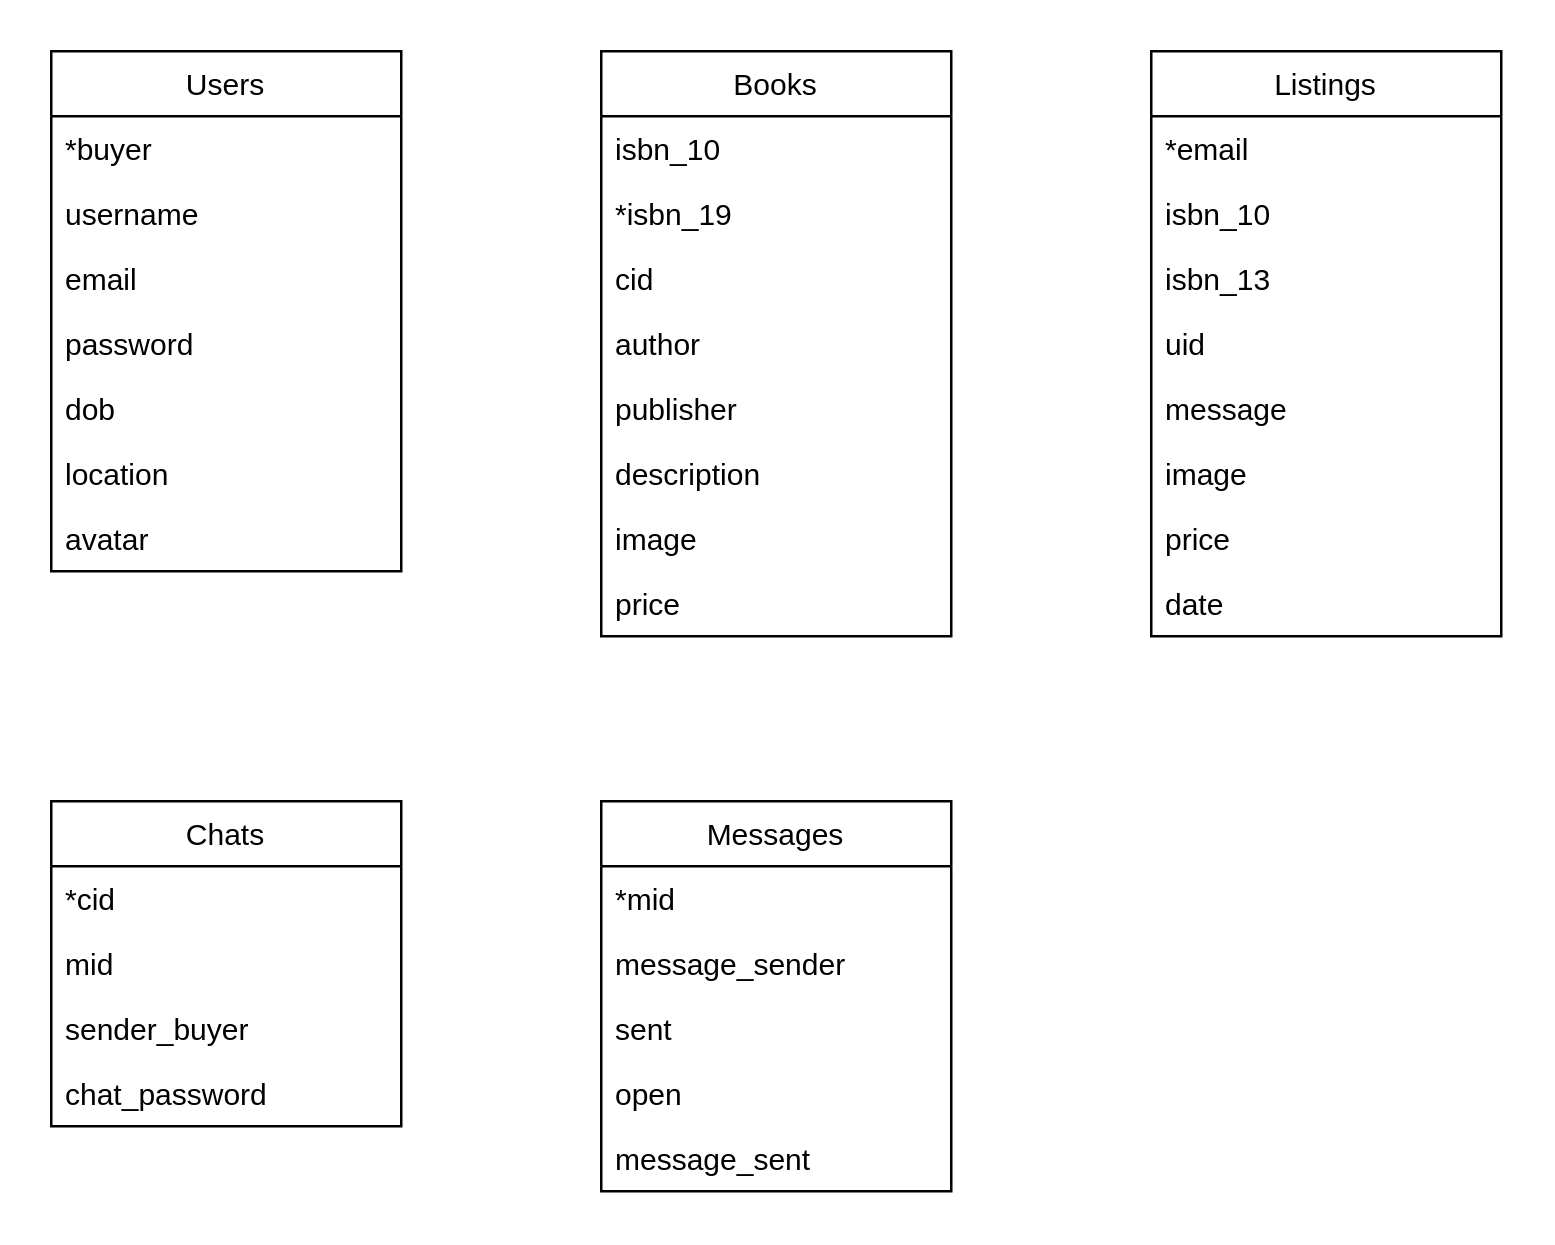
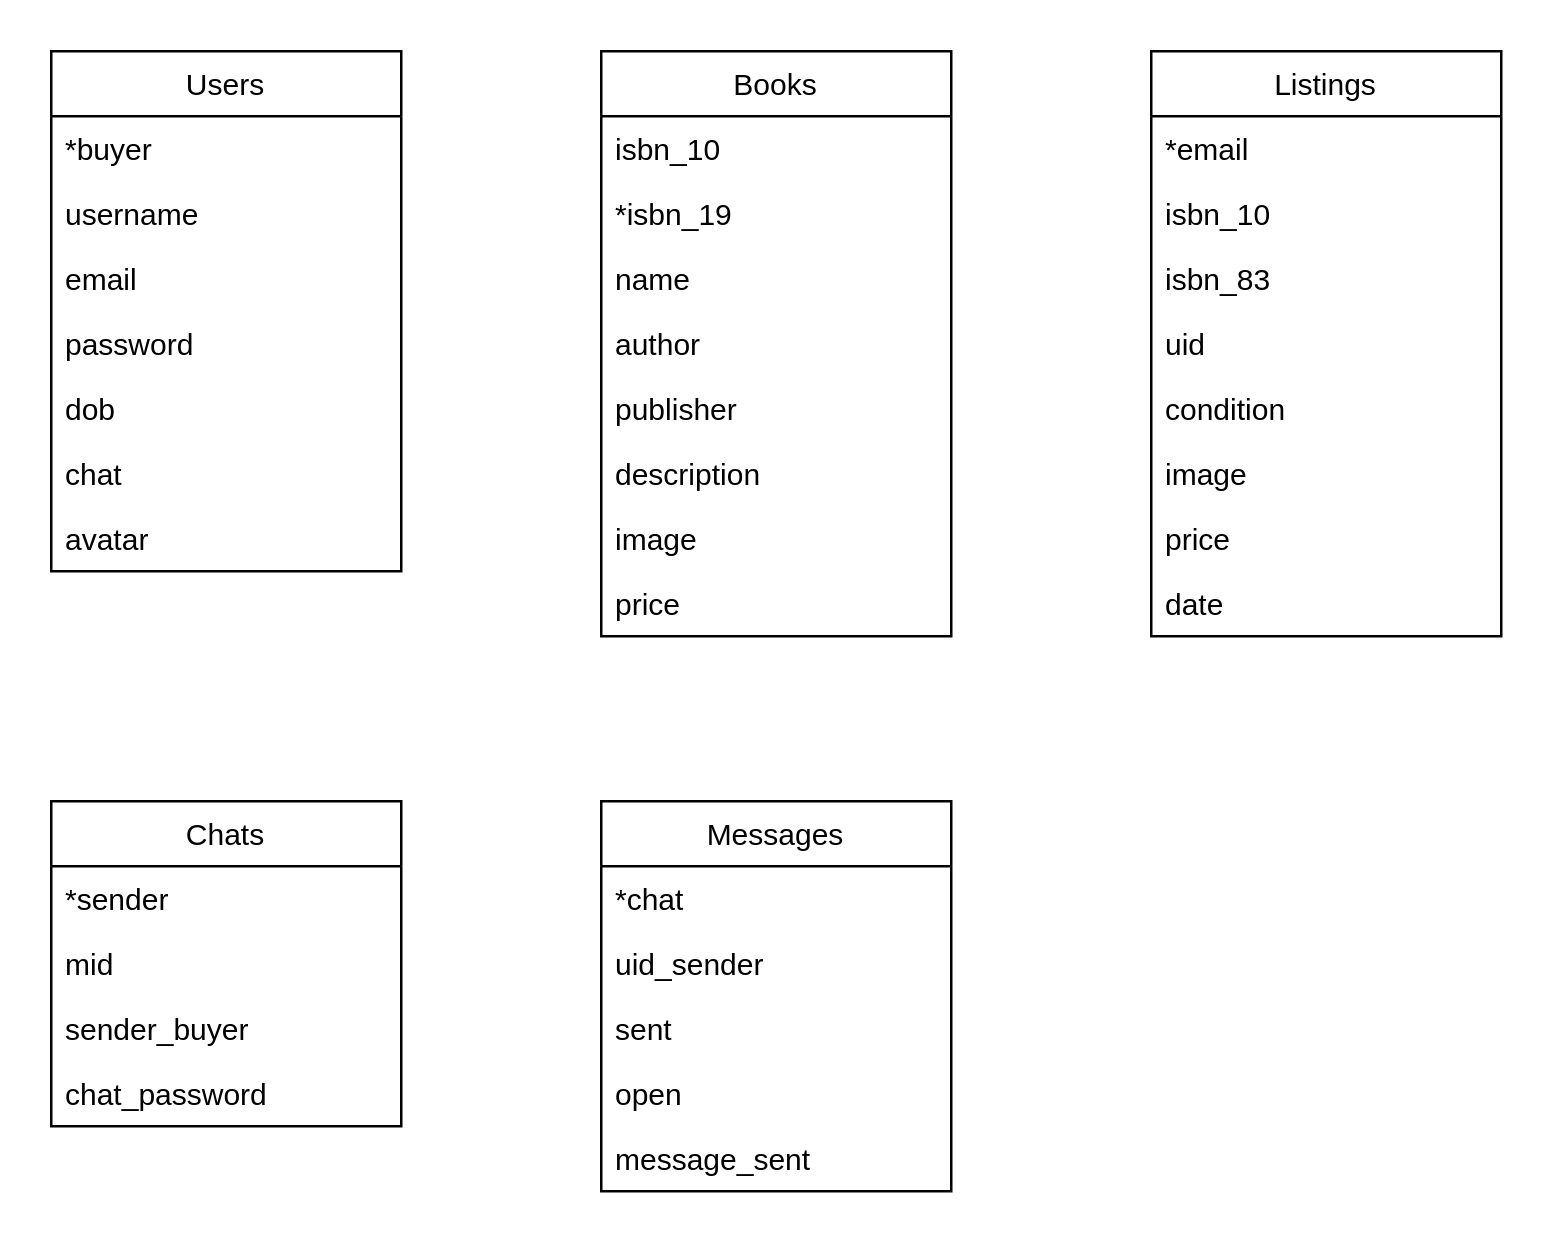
- <mxCell id="13" value="cid" style="text;strokeColor=none;fillColor=none;align=left;verticalAlign=top;spacingLeft=4;spacingRight=4;overflow=hidden;rotatable=0;points=[[0,0.5],[1,0.5]];portConstraint=eastwest;" vertex="1" parent="10"><mxGeometry y="78" width="140" height="26" as="geometry" /></mxCell>
+ <mxCell id="13" value="name" style="text;strokeColor=none;fillColor=none;align=left;verticalAlign=top;spacingLeft=4;spacingRight=4;overflow=hidden;rotatable=0;points=[[0,0.5],[1,0.5]];portConstraint=eastwest;" vertex="1" parent="10"><mxGeometry y="78" width="140" height="26" as="geometry" /></mxCell>
- <mxCell id="22" value="isbn_13" style="text;strokeColor=none;fillColor=none;align=left;verticalAlign=top;spacingLeft=4;spacingRight=4;overflow=hidden;rotatable=0;points=[[0,0.5],[1,0.5]];portConstraint=eastwest;" vertex="1" parent="19"><mxGeometry y="78" width="140" height="26" as="geometry" /></mxCell>
+ <mxCell id="22" value="isbn_83" style="text;strokeColor=none;fillColor=none;align=left;verticalAlign=top;spacingLeft=4;spacingRight=4;overflow=hidden;rotatable=0;points=[[0,0.5],[1,0.5]];portConstraint=eastwest;" vertex="1" parent="19"><mxGeometry y="78" width="140" height="26" as="geometry" /></mxCell>
- <mxCell id="24" value="message" style="text;strokeColor=none;fillColor=none;align=left;verticalAlign=top;spacingLeft=4;spacingRight=4;overflow=hidden;rotatable=0;points=[[0,0.5],[1,0.5]];portConstraint=eastwest;" vertex="1" parent="19"><mxGeometry y="130" width="140" height="26" as="geometry" /></mxCell>
+ <mxCell id="24" value="condition" style="text;strokeColor=none;fillColor=none;align=left;verticalAlign=top;spacingLeft=4;spacingRight=4;overflow=hidden;rotatable=0;points=[[0,0.5],[1,0.5]];portConstraint=eastwest;" vertex="1" parent="19"><mxGeometry y="130" width="140" height="26" as="geometry" /></mxCell>
- <mxCell id="8" value="location" style="text;strokeColor=none;fillColor=none;align=left;verticalAlign=top;spacingLeft=4;spacingRight=4;overflow=hidden;rotatable=0;points=[[0,0.5],[1,0.5]];portConstraint=eastwest;" vertex="1" parent="2"><mxGeometry y="156" width="140" height="26" as="geometry" /></mxCell>
+ <mxCell id="8" value="chat" style="text;strokeColor=none;fillColor=none;align=left;verticalAlign=top;spacingLeft=4;spacingRight=4;overflow=hidden;rotatable=0;points=[[0,0.5],[1,0.5]];portConstraint=eastwest;" vertex="1" parent="2"><mxGeometry y="156" width="140" height="26" as="geometry" /></mxCell>
- <mxCell id="29" value="*cid" style="text;strokeColor=none;fillColor=none;align=left;verticalAlign=top;spacingLeft=4;spacingRight=4;overflow=hidden;rotatable=0;points=[[0,0.5],[1,0.5]];portConstraint=eastwest;" vertex="1" parent="28"><mxGeometry y="26" width="140" height="26" as="geometry" /></mxCell>
+ <mxCell id="29" value="*sender" style="text;strokeColor=none;fillColor=none;align=left;verticalAlign=top;spacingLeft=4;spacingRight=4;overflow=hidden;rotatable=0;points=[[0,0.5],[1,0.5]];portConstraint=eastwest;" vertex="1" parent="28"><mxGeometry y="26" width="140" height="26" as="geometry" /></mxCell>
- <mxCell id="34" value="*mid" style="text;strokeColor=none;fillColor=none;align=left;verticalAlign=top;spacingLeft=4;spacingRight=4;overflow=hidden;rotatable=0;points=[[0,0.5],[1,0.5]];portConstraint=eastwest;" vertex="1" parent="33"><mxGeometry y="26" width="140" height="26" as="geometry" /></mxCell>
+ <mxCell id="34" value="*chat" style="text;strokeColor=none;fillColor=none;align=left;verticalAlign=top;spacingLeft=4;spacingRight=4;overflow=hidden;rotatable=0;points=[[0,0.5],[1,0.5]];portConstraint=eastwest;" vertex="1" parent="33"><mxGeometry y="26" width="140" height="26" as="geometry" /></mxCell>
- <mxCell id="35" value="message_sender" style="text;strokeColor=none;fillColor=none;align=left;verticalAlign=top;spacingLeft=4;spacingRight=4;overflow=hidden;rotatable=0;points=[[0,0.5],[1,0.5]];portConstraint=eastwest;" vertex="1" parent="33"><mxGeometry y="52" width="140" height="26" as="geometry" /></mxCell>
+ <mxCell id="35" value="uid_sender" style="text;strokeColor=none;fillColor=none;align=left;verticalAlign=top;spacingLeft=4;spacingRight=4;overflow=hidden;rotatable=0;points=[[0,0.5],[1,0.5]];portConstraint=eastwest;" vertex="1" parent="33"><mxGeometry y="52" width="140" height="26" as="geometry" /></mxCell>
